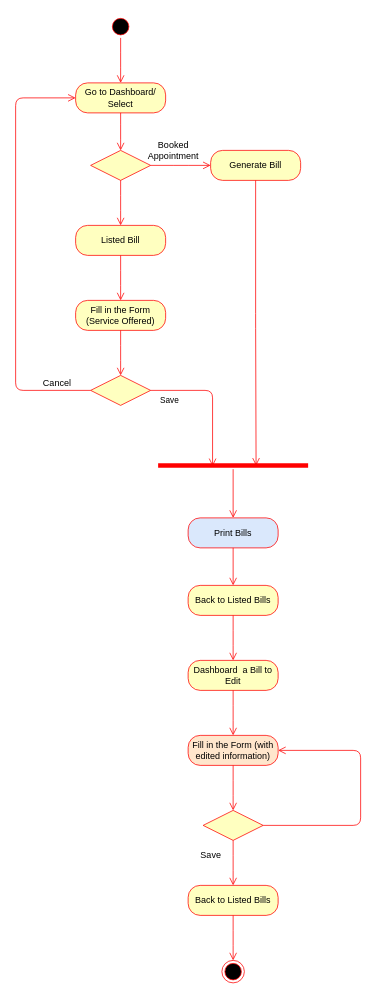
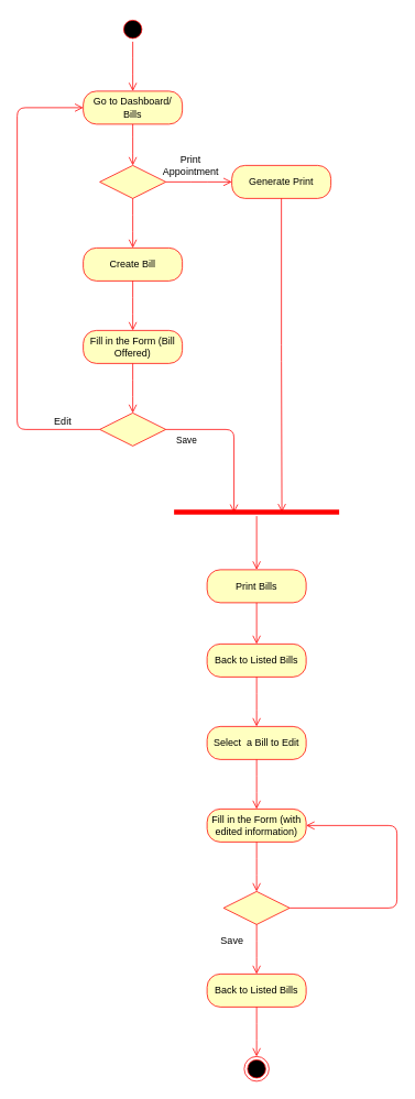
- <mxCell id="2" value="Go to Dashboard/ Select" style="rounded=1;whiteSpace=wrap;html=1;arcSize=40;fontColor=#000000;fillColor=#ffffc0;strokeColor=#ff0000;" vertex="1" parent="1"><mxGeometry x="100" y="110" width="120" height="40" as="geometry" /></mxCell>
+ <mxCell id="2" value="Go to Dashboard/ Bills" style="rounded=1;whiteSpace=wrap;html=1;arcSize=40;fontColor=#000000;fillColor=#ffffc0;strokeColor=#ff0000;" vertex="1" parent="1"><mxGeometry x="100" y="110" width="120" height="40" as="geometry" /></mxCell>
- <mxCell id="9" value="Booked &lt;br&gt;Appointment" style="text;html=1;align=center;verticalAlign=middle;resizable=0;points=[];autosize=1;" vertex="1" parent="1"><mxGeometry x="190" y="185" width="80" height="30" as="geometry" /></mxCell>
+ <mxCell id="9" value="Print &lt;br&gt;Appointment" style="text;html=1;align=center;verticalAlign=middle;resizable=0;points=[];autosize=1;" vertex="1" parent="1"><mxGeometry x="190" y="185" width="80" height="30" as="geometry" /></mxCell>
- <mxCell id="10" value="Generate Bill" style="rounded=1;whiteSpace=wrap;html=1;arcSize=40;fontColor=#000000;fillColor=#ffffc0;strokeColor=#ff0000;" vertex="1" parent="1"><mxGeometry x="280" y="200" width="120" height="40" as="geometry" /></mxCell>
+ <mxCell id="10" value="Generate Print" style="rounded=1;whiteSpace=wrap;html=1;arcSize=40;fontColor=#000000;fillColor=#ffffc0;strokeColor=#ff0000;" vertex="1" parent="1"><mxGeometry x="280" y="200" width="120" height="40" as="geometry" /></mxCell>
- <mxCell id="12" value="Listed Bill" style="rounded=1;whiteSpace=wrap;html=1;arcSize=40;fontColor=#000000;fillColor=#ffffc0;strokeColor=#ff0000;" vertex="1" parent="1"><mxGeometry x="100" y="300" width="120" height="40" as="geometry" /></mxCell>
+ <mxCell id="12" value="Create Bill" style="rounded=1;whiteSpace=wrap;html=1;arcSize=40;fontColor=#000000;fillColor=#ffffc0;strokeColor=#ff0000;" vertex="1" parent="1"><mxGeometry x="100" y="300" width="120" height="40" as="geometry" /></mxCell>
- <mxCell id="14" value="Fill in the Form (Service Offered)" style="rounded=1;whiteSpace=wrap;html=1;arcSize=40;fontColor=#000000;fillColor=#ffffc0;strokeColor=#ff0000;" vertex="1" parent="1"><mxGeometry x="100" y="400" width="120" height="40" as="geometry" /></mxCell>
+ <mxCell id="14" value="Fill in the Form (Bill Offered)" style="rounded=1;whiteSpace=wrap;html=1;arcSize=40;fontColor=#000000;fillColor=#ffffc0;strokeColor=#ff0000;" vertex="1" parent="1"><mxGeometry x="100" y="400" width="120" height="40" as="geometry" /></mxCell>
- <mxCell id="19" value="Cancel" style="text;html=1;align=center;verticalAlign=middle;resizable=0;points=[];autosize=1;" vertex="1" parent="1"><mxGeometry x="50" y="500" width="50" height="20" as="geometry" /></mxCell>
+ <mxCell id="19" value="Edit" style="text;html=1;align=center;verticalAlign=middle;resizable=0;points=[];autosize=1;" vertex="1" parent="1"><mxGeometry x="50" y="500" width="50" height="20" as="geometry" /></mxCell>
- <mxCell id="22" value="Print Bills" style="rounded=1;whiteSpace=wrap;html=1;arcSize=40;fontColor=#000000;fillColor=#dae8fc;strokeColor=#ff0000;" vertex="1" parent="1"><mxGeometry x="250" y="690" width="120" height="40" as="geometry" /></mxCell>
+ <mxCell id="22" value="Print Bills" style="rounded=1;whiteSpace=wrap;html=1;arcSize=40;fontColor=#000000;fillColor=#ffffc0;strokeColor=#ff0000;" vertex="1" parent="1"><mxGeometry x="250" y="690" width="120" height="40" as="geometry" /></mxCell>
- <mxCell id="26" value="Dashboard&amp;nbsp; a Bill to Edit" style="rounded=1;whiteSpace=wrap;html=1;arcSize=40;fontColor=#000000;fillColor=#ffffc0;strokeColor=#ff0000;" vertex="1" parent="1"><mxGeometry x="250" y="880" width="120" height="40" as="geometry" /></mxCell>
+ <mxCell id="26" value="Select&amp;nbsp; a Bill to Edit" style="rounded=1;whiteSpace=wrap;html=1;arcSize=40;fontColor=#000000;fillColor=#ffffc0;strokeColor=#ff0000;" vertex="1" parent="1"><mxGeometry x="250" y="880" width="120" height="40" as="geometry" /></mxCell>
- <mxCell id="28" value="Fill in the Form (with edited information)" style="rounded=1;whiteSpace=wrap;html=1;arcSize=40;fontColor=#000000;fillColor=#ffe6cc;strokeColor=#ff0000;" vertex="1" parent="1"><mxGeometry x="250" y="980" width="120" height="40" as="geometry" /></mxCell>
+ <mxCell id="28" value="Fill in the Form (with edited information)" style="rounded=1;whiteSpace=wrap;html=1;arcSize=40;fontColor=#000000;fillColor=#ffffc0;strokeColor=#ff0000;" vertex="1" parent="1"><mxGeometry x="250" y="980" width="120" height="40" as="geometry" /></mxCell>
